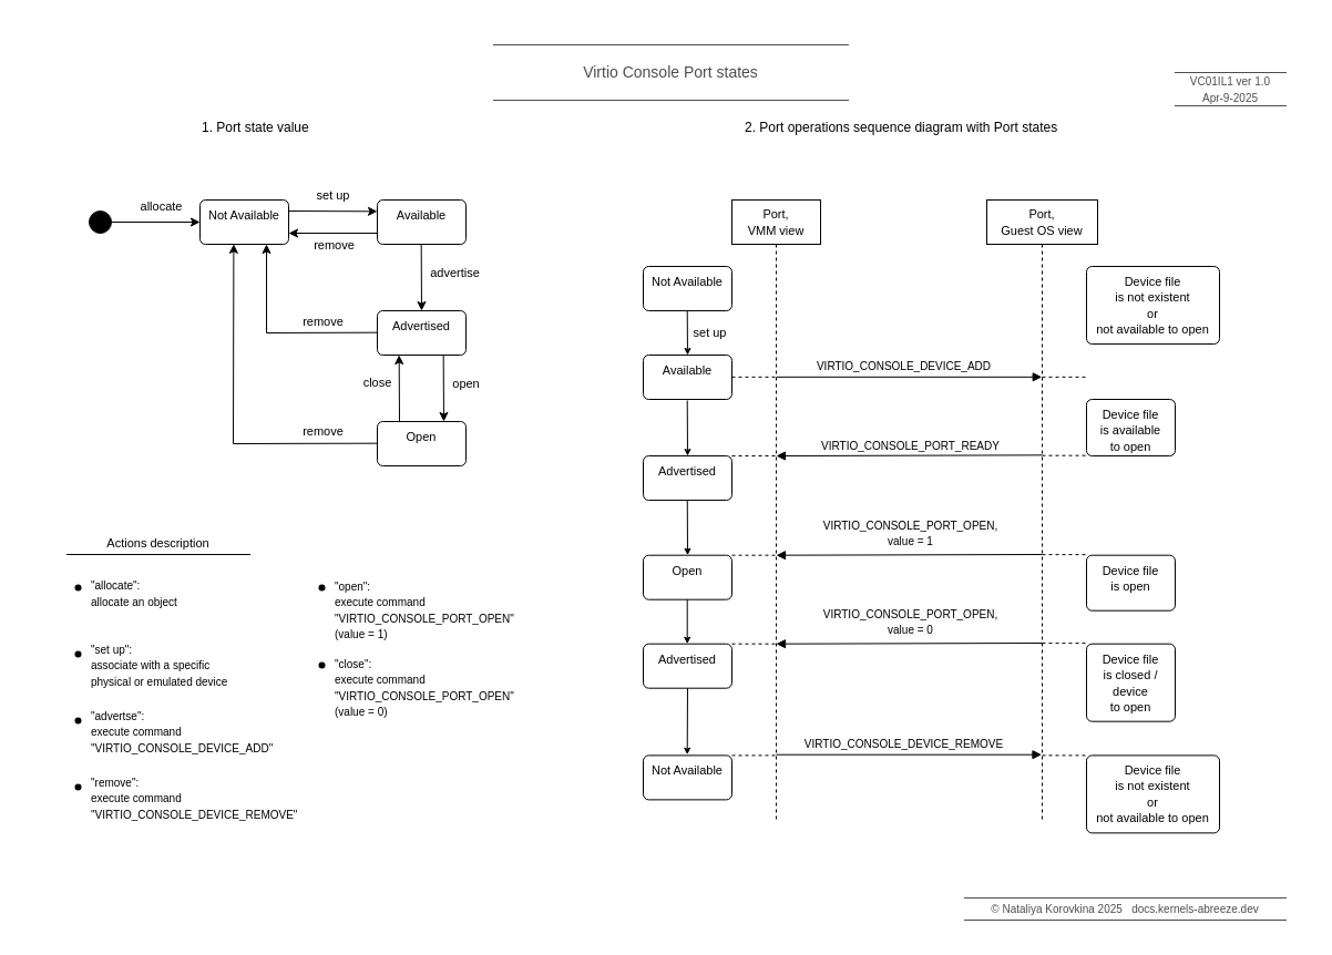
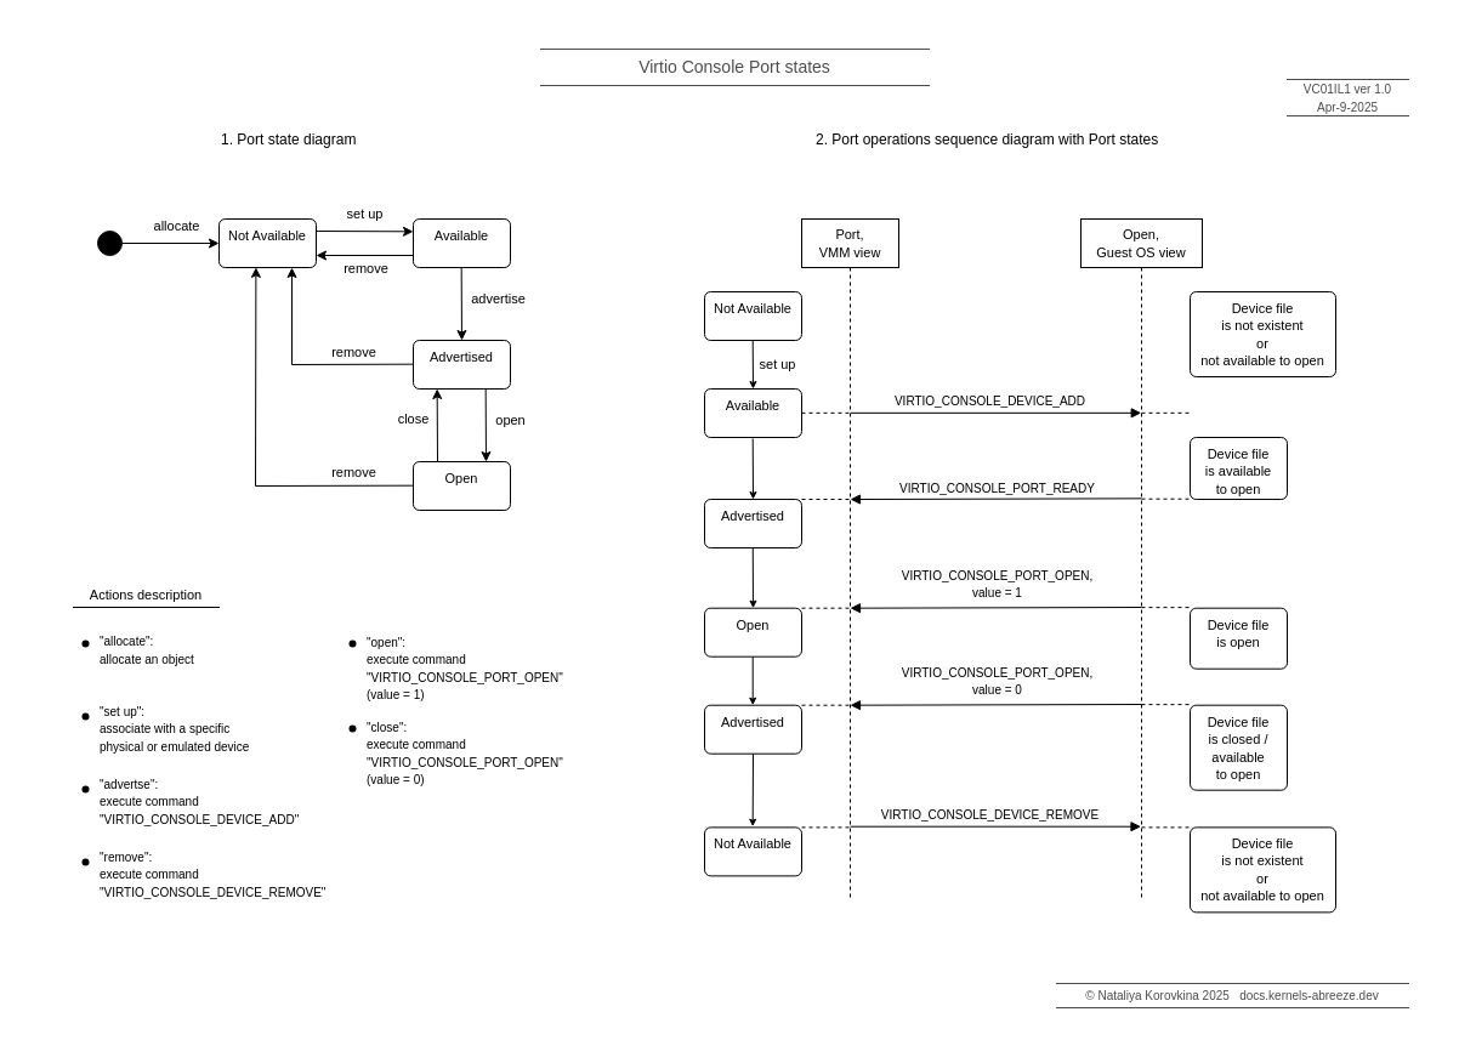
- <mxCell id="4" value="&lt;span style=&quot;color: rgb(77, 77, 77); font-size: 14px;&quot;&gt;Virtio Console Port states&lt;/span&gt;" style="shape=partialRectangle;whiteSpace=wrap;html=1;left=0;right=0;fillColor=none;strokeColor=#4D4D4D;" parent="1" vertex="1"><mxGeometry x="445" y="40" width="320" height="50" as="geometry" /></mxCell>
+ <mxCell id="4" value="&lt;span style=&quot;color: rgb(77, 77, 77); font-size: 14px;&quot;&gt;Virtio Console Port states&lt;/span&gt;" style="shape=partialRectangle;whiteSpace=wrap;html=1;left=0;right=0;fillColor=none;strokeColor=#4D4D4D;" parent="1" vertex="1"><mxGeometry x="445" y="40" width="320" height="30" as="geometry" /></mxCell>
- <mxCell id="40" value="1. Port state value" style="text;html=1;align=left;verticalAlign=middle;whiteSpace=wrap;rounded=0;" parent="1" vertex="1"><mxGeometry x="180" y="100" width="120" height="30" as="geometry" /></mxCell>
+ <mxCell id="40" value="1. Port state diagram" style="text;html=1;align=left;verticalAlign=middle;whiteSpace=wrap;rounded=0;" parent="1" vertex="1"><mxGeometry x="180" y="100" width="120" height="30" as="geometry" /></mxCell>
- <mxCell id="44" value="&lt;font style=&quot;font-size: 11px;&quot;&gt;Port,&lt;/font&gt;&lt;div&gt;&lt;font style=&quot;font-size: 11px;&quot;&gt;Guest OS view&lt;/font&gt;&lt;/div&gt;" style="shape=umlLifeline;perimeter=lifelinePerimeter;whiteSpace=wrap;html=1;container=1;dropTarget=0;collapsible=0;recursiveResize=0;outlineConnect=0;portConstraint=eastwest;newEdgeStyle={&quot;edgeStyle&quot;:&quot;elbowEdgeStyle&quot;,&quot;elbow&quot;:&quot;vertical&quot;,&quot;curved&quot;:0,&quot;rounded&quot;:0};" parent="1" vertex="1"><mxGeometry x="890" y="180" width="100" height="560" as="geometry" /></mxCell>
+ <mxCell id="44" value="&lt;font style=&quot;font-size: 11px;&quot;&gt;Open,&lt;/font&gt;&lt;div&gt;&lt;font style=&quot;font-size: 11px;&quot;&gt;Guest OS view&lt;/font&gt;&lt;/div&gt;" style="shape=umlLifeline;perimeter=lifelinePerimeter;whiteSpace=wrap;html=1;container=1;dropTarget=0;collapsible=0;recursiveResize=0;outlineConnect=0;portConstraint=eastwest;newEdgeStyle={&quot;edgeStyle&quot;:&quot;elbowEdgeStyle&quot;,&quot;elbow&quot;:&quot;vertical&quot;,&quot;curved&quot;:0,&quot;rounded&quot;:0};" parent="1" vertex="1"><mxGeometry x="890" y="180" width="100" height="560" as="geometry" /></mxCell>
- <mxCell id="29" value="&lt;span style=&quot;font-size: 11px; text-align: left;&quot;&gt;Actions description&lt;/span&gt;" style="shape=partialRectangle;whiteSpace=wrap;html=1;bottom=1;right=0;fillColor=none;left=0;top=0;" parent="1" vertex="1"><mxGeometry x="60" y="480" width="165" height="20" as="geometry" /></mxCell>
+ <mxCell id="29" value="&lt;span style=&quot;font-size: 11px; text-align: left;&quot;&gt;Actions description&lt;/span&gt;" style="shape=partialRectangle;whiteSpace=wrap;html=1;bottom=1;right=0;fillColor=none;left=0;top=0;" parent="1" vertex="1"><mxGeometry x="60" y="480" width="120" height="20" as="geometry" /></mxCell>
- <mxCell id="66" value="&lt;font style=&quot;font-size: 11px;&quot;&gt;Device file&lt;/font&gt;&lt;div&gt;&lt;span style=&quot;font-size: 11px; background-color: transparent; color: light-dark(rgb(0, 0, 0), rgb(255, 255, 255));&quot;&gt;is closed /&lt;/span&gt;&lt;br&gt;&lt;/div&gt;&lt;div&gt;&lt;span style=&quot;font-size: 11px; background-color: transparent; color: light-dark(rgb(0, 0, 0), rgb(255, 255, 255));&quot;&gt;device&lt;/span&gt;&lt;/div&gt;&lt;div&gt;&lt;span style=&quot;font-size: 11px; background-color: transparent; color: light-dark(rgb(0, 0, 0), rgb(255, 255, 255));&quot;&gt;to open&lt;/span&gt;&lt;/div&gt;" style="html=1;align=center;verticalAlign=top;rounded=1;absoluteArcSize=1;arcSize=10;dashed=0;whiteSpace=wrap;" parent="1" vertex="1"><mxGeometry x="980" y="580.69" width="80" height="70" as="geometry" /></mxCell>
+ <mxCell id="66" value="&lt;font style=&quot;font-size: 11px;&quot;&gt;Device file&lt;/font&gt;&lt;div&gt;&lt;span style=&quot;font-size: 11px; background-color: transparent; color: light-dark(rgb(0, 0, 0), rgb(255, 255, 255));&quot;&gt;is closed /&lt;/span&gt;&lt;br&gt;&lt;/div&gt;&lt;div&gt;&lt;span style=&quot;font-size: 11px; background-color: transparent; color: light-dark(rgb(0, 0, 0), rgb(255, 255, 255));&quot;&gt;available&lt;/span&gt;&lt;/div&gt;&lt;div&gt;&lt;span style=&quot;font-size: 11px; background-color: transparent; color: light-dark(rgb(0, 0, 0), rgb(255, 255, 255));&quot;&gt;to open&lt;/span&gt;&lt;/div&gt;" style="html=1;align=center;verticalAlign=top;rounded=1;absoluteArcSize=1;arcSize=10;dashed=0;whiteSpace=wrap;" parent="1" vertex="1"><mxGeometry x="980" y="580.69" width="80" height="70" as="geometry" /></mxCell>
